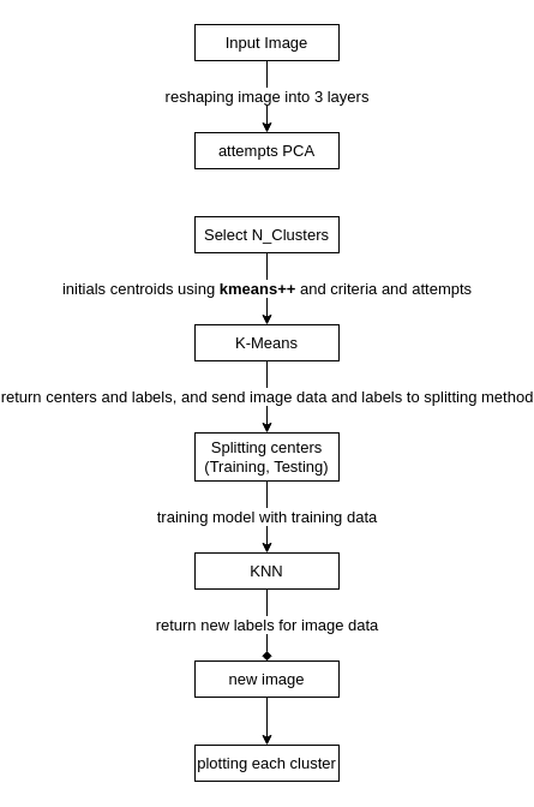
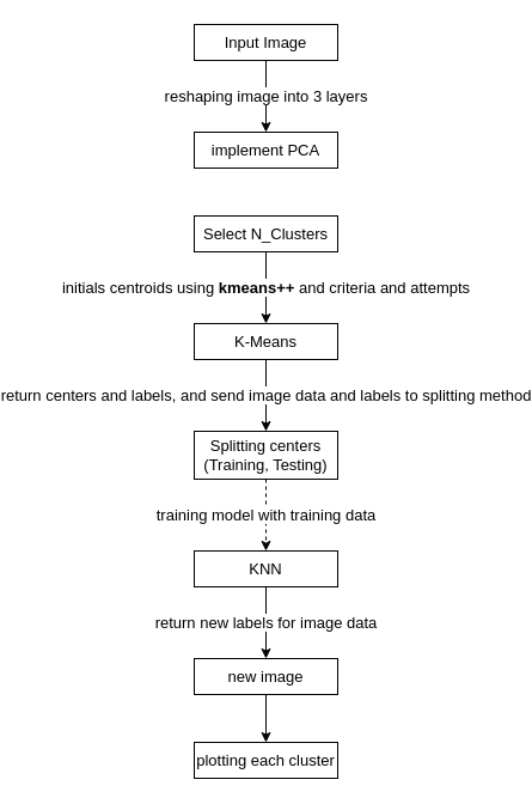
- <mxCell id="4" value="&lt;span style=&quot;font-size: 13px;&quot;&gt;attempts PCA&lt;/span&gt;" style="rounded=0;whiteSpace=wrap;html=1;" vertex="1" parent="1"><mxGeometry x="20" y="110" width="120" height="30" as="geometry" /></mxCell>
+ <mxCell id="4" value="&lt;span style=&quot;font-size: 13px;&quot;&gt;implement PCA&lt;/span&gt;" style="rounded=0;whiteSpace=wrap;html=1;" vertex="1" parent="1"><mxGeometry x="20" y="110" width="120" height="30" as="geometry" /></mxCell>
- <mxCell id="9" value="training model with training data" style="edgeStyle=orthogonalEdgeStyle;rounded=0;orthogonalLoop=1;jettySize=auto;html=1;exitX=0.5;exitY=1;exitDx=0;exitDy=0;entryX=0.5;entryY=0;entryDx=0;entryDy=0;fontSize=13;" edge="1" parent="1" source="10" target="12"><mxGeometry relative="1" as="geometry" /></mxCell>
+ <mxCell id="9" value="training model with training data" style="edgeStyle=orthogonalEdgeStyle;rounded=0;orthogonalLoop=1;jettySize=auto;html=1;exitX=0.5;exitY=1;exitDx=0;exitDy=0;entryX=0.5;entryY=0;entryDx=0;entryDy=0;fontSize=13;dashed=1;" edge="1" parent="1" source="10" target="12"><mxGeometry relative="1" as="geometry" /></mxCell>
- <mxCell id="11" value="return new labels for image data" style="edgeStyle=orthogonalEdgeStyle;rounded=0;orthogonalLoop=1;jettySize=auto;html=1;exitX=0.5;exitY=1;exitDx=0;exitDy=0;entryX=0.5;entryY=0;entryDx=0;entryDy=0;fontSize=13;endArrow=diamond;" edge="1" parent="1" source="12" target="14"><mxGeometry relative="1" as="geometry" /></mxCell>
+ <mxCell id="11" value="return new labels for image data" style="edgeStyle=orthogonalEdgeStyle;rounded=0;orthogonalLoop=1;jettySize=auto;html=1;exitX=0.5;exitY=1;exitDx=0;exitDy=0;entryX=0.5;entryY=0;entryDx=0;entryDy=0;fontSize=13;" edge="1" parent="1" source="12" target="14"><mxGeometry relative="1" as="geometry" /></mxCell>
